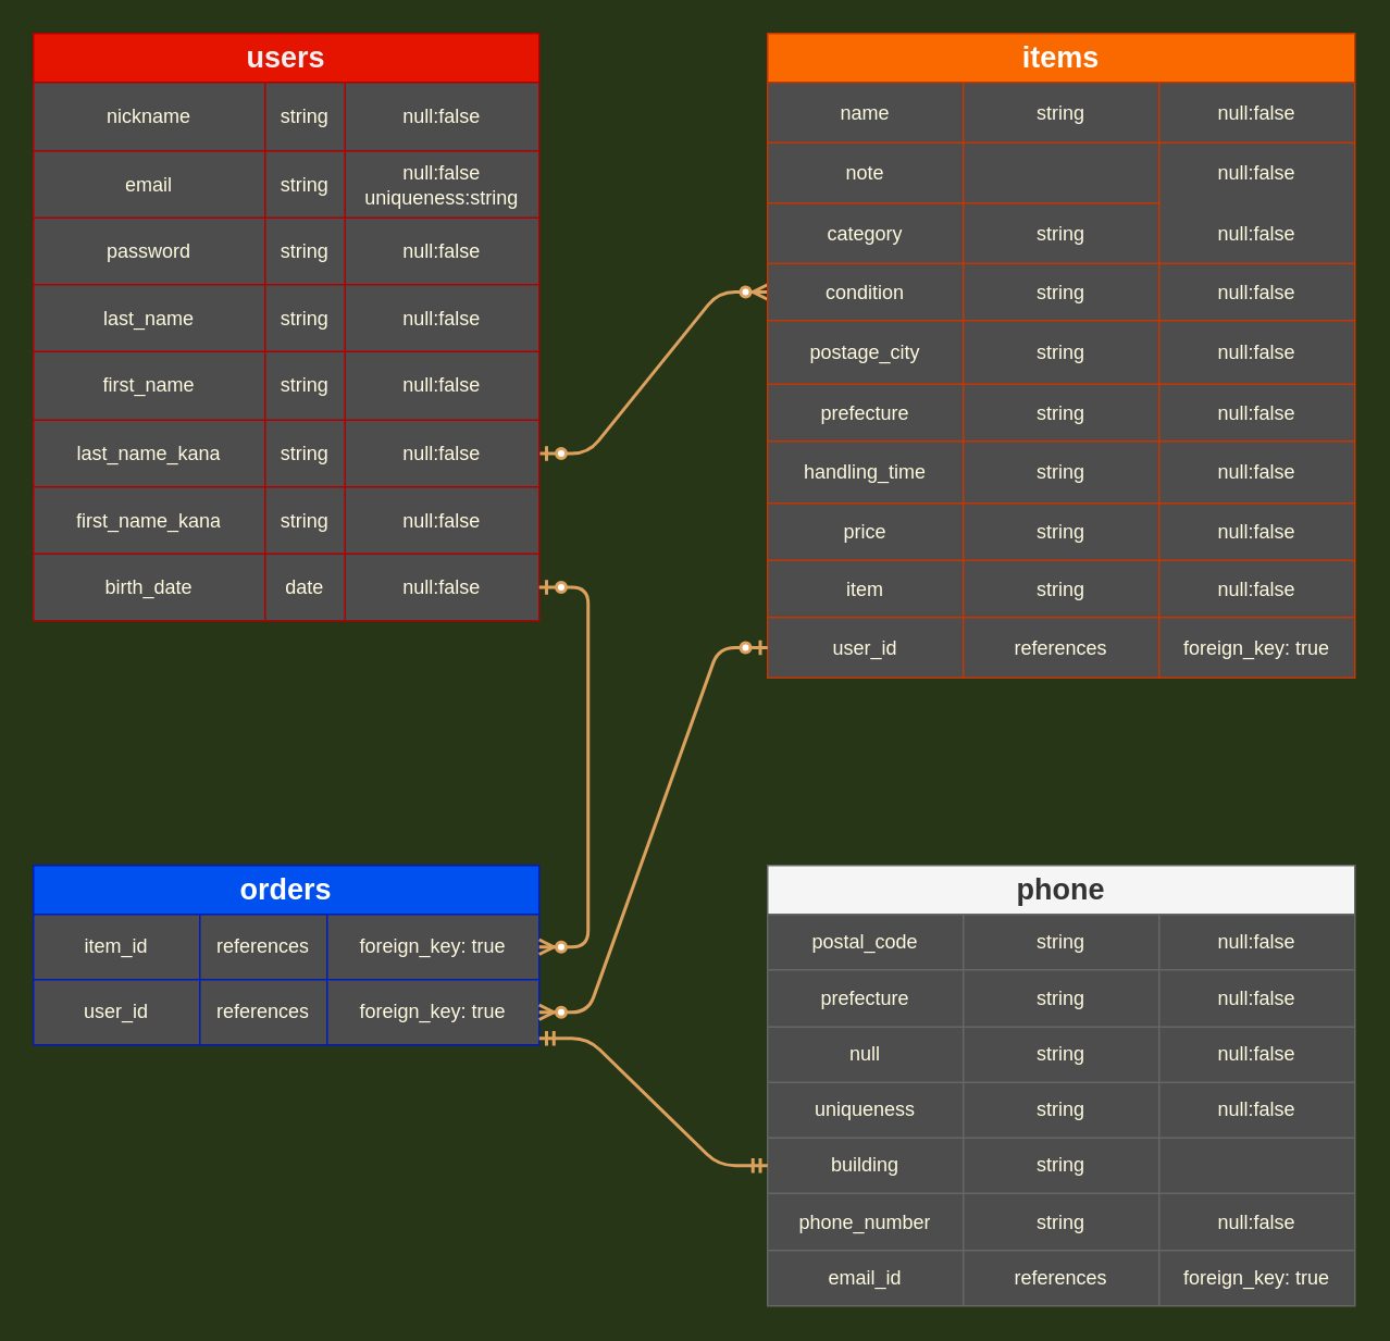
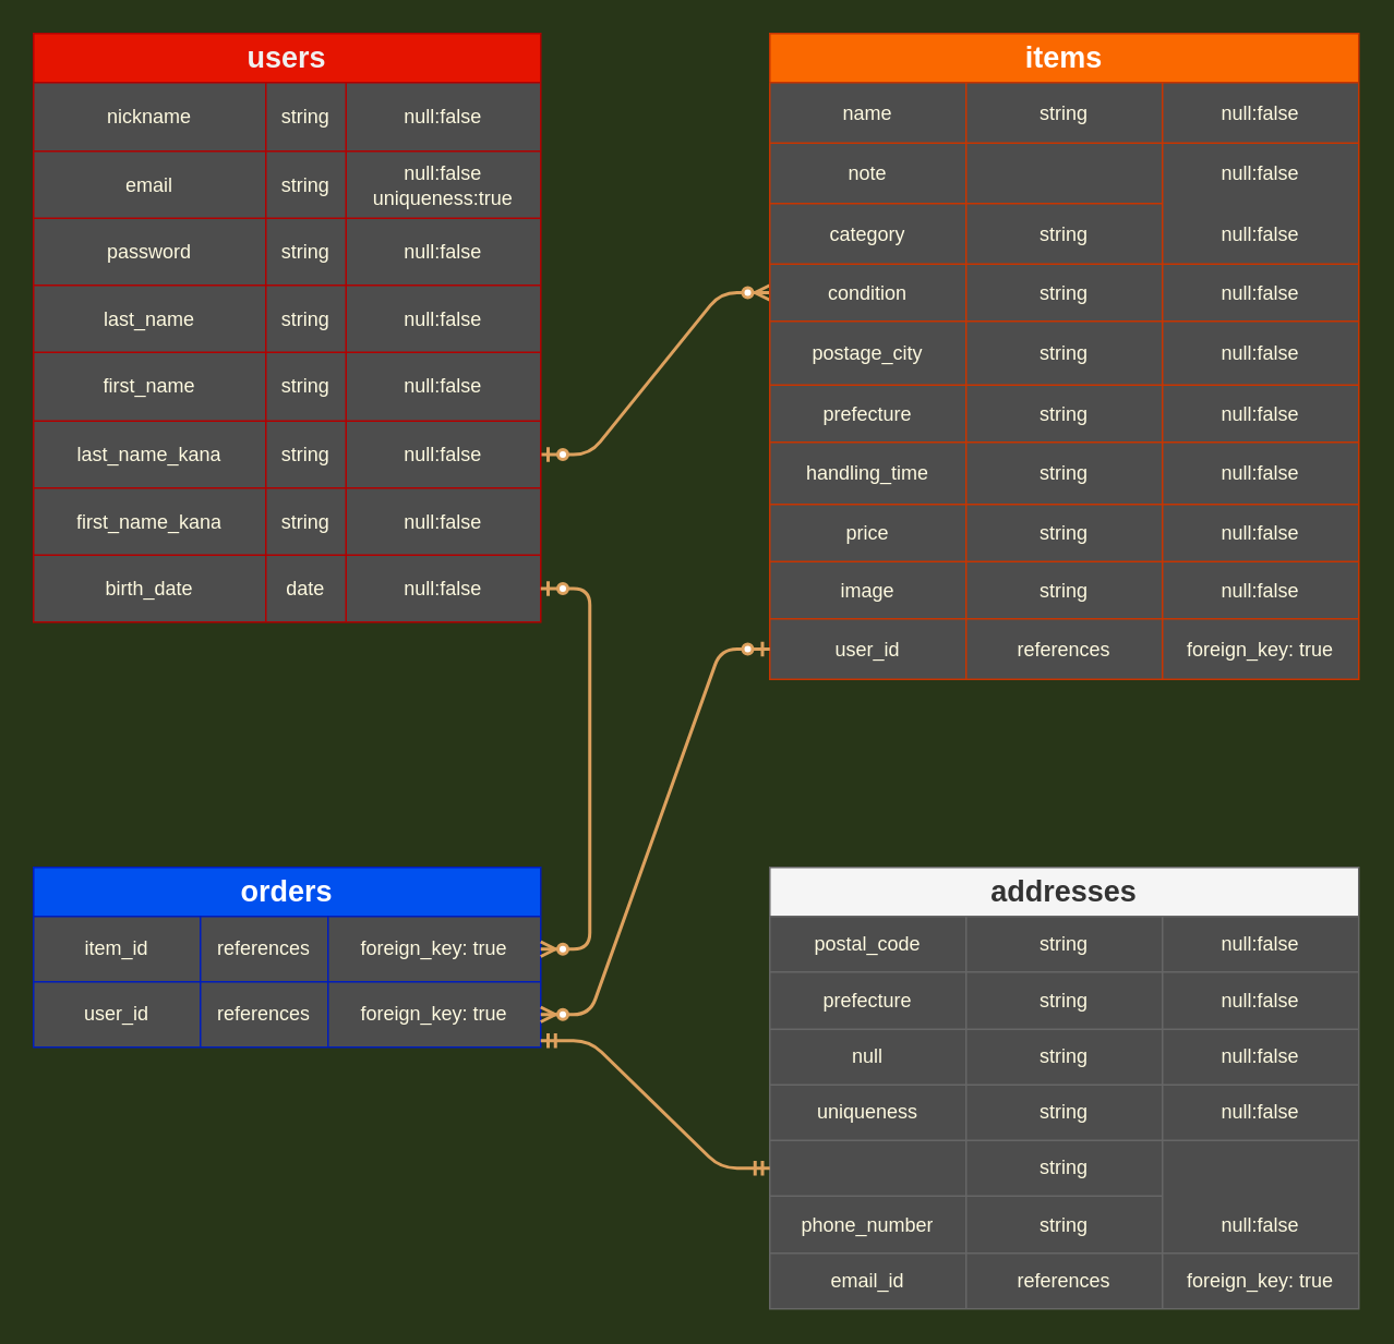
- <mxCell id="49" value="&lt;span&gt;null:false&lt;br&gt;uniqueness:string&lt;/span&gt;" style="shape=partialRectangle;html=1;whiteSpace=wrap;connectable=0;fillColor=none;top=0;left=0;bottom=0;right=0;overflow=hidden;strokeColor=#DDA15E;fontColor=#FEFAE0;" parent="46" vertex="1"><mxGeometry x="191" width="119" height="41" as="geometry" /></mxCell>
+ <mxCell id="49" value="&lt;span&gt;null:false&lt;br&gt;uniqueness:true&lt;/span&gt;" style="shape=partialRectangle;html=1;whiteSpace=wrap;connectable=0;fillColor=none;top=0;left=0;bottom=0;right=0;overflow=hidden;strokeColor=#DDA15E;fontColor=#FEFAE0;" parent="46" vertex="1"><mxGeometry x="191" width="119" height="41" as="geometry" /></mxCell>
- <mxCell id="107" value="item" style="shape=partialRectangle;html=1;whiteSpace=wrap;connectable=0;fillColor=none;top=0;left=0;bottom=0;right=0;overflow=hidden;strokeColor=#DDA15E;fontColor=#FEFAE0;" parent="106" vertex="1"><mxGeometry width="120" height="35" as="geometry" /></mxCell>
+ <mxCell id="107" value="image" style="shape=partialRectangle;html=1;whiteSpace=wrap;connectable=0;fillColor=none;top=0;left=0;bottom=0;right=0;overflow=hidden;strokeColor=#DDA15E;fontColor=#FEFAE0;" parent="106" vertex="1"><mxGeometry width="120" height="35" as="geometry" /></mxCell>
- <mxCell id="11" value="&lt;font style=&quot;font-size: 18px&quot;&gt;phone&lt;/font&gt;" style="shape=table;html=1;whiteSpace=wrap;startSize=30;container=1;collapsible=0;childLayout=tableLayout;fontStyle=1;align=center;rounded=0;sketch=0;strokeColor=#666666;fillColor=#f5f5f5;fontColor=#333333;swimlaneFillColor=#4D4D4D;" parent="1" vertex="1"><mxGeometry x="470" y="530" width="360" height="270" as="geometry" /></mxCell>
+ <mxCell id="11" value="&lt;font style=&quot;font-size: 18px&quot;&gt;addresses&lt;/font&gt;" style="shape=table;html=1;whiteSpace=wrap;startSize=30;container=1;collapsible=0;childLayout=tableLayout;fontStyle=1;align=center;rounded=0;sketch=0;strokeColor=#666666;fillColor=#f5f5f5;fontColor=#333333;swimlaneFillColor=#4D4D4D;" parent="1" vertex="1"><mxGeometry x="470" y="530" width="360" height="270" as="geometry" /></mxCell>
- <mxCell id="29" value="building" style="shape=partialRectangle;html=1;whiteSpace=wrap;connectable=0;fillColor=none;top=0;left=0;bottom=0;right=0;overflow=hidden;strokeColor=#DDA15E;fontColor=#FEFAE0;" parent="28" vertex="1"><mxGeometry width="120" height="34" as="geometry" /></mxCell>
